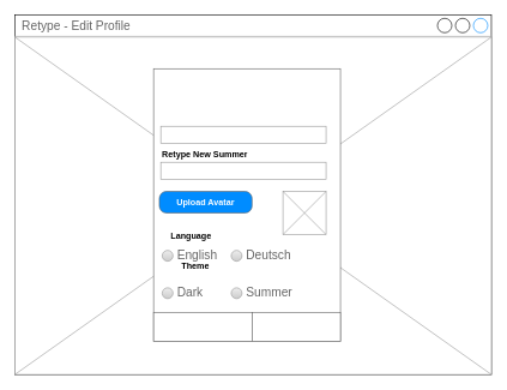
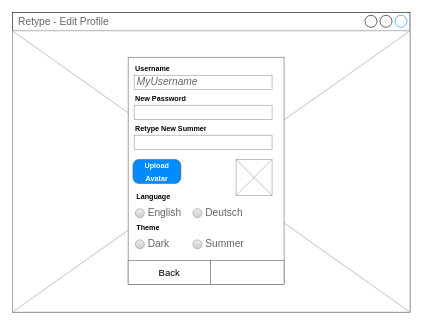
+ <mxCell id="6" value="&lt;b&gt;Username&lt;/b&gt;" style="text;html=1;strokeColor=none;fillColor=none;align=left;verticalAlign=middle;whiteSpace=wrap;overflow=hidden;" parent="1" vertex="1"><mxGeometry x="223" y="105" width="90" height="20" as="geometry" /></mxCell>
+ <mxCell id="5" value="&lt;i&gt;MyUsername&lt;/i&gt;" style="strokeWidth=1;shadow=0;dashed=0;align=center;html=1;shape=mxgraph.mockup.forms.pwField;strokeColor=#999999;mainText=;align=left;fontColor=#666666;fontSize=17;spacingLeft=3;" parent="1" vertex="1"><mxGeometry x="223" y="125" width="230" height="24" as="geometry" /></mxCell>
+ <mxCell id="12" value="&lt;b&gt;New Password&lt;/b&gt;" style="text;html=1;strokeColor=none;fillColor=none;align=left;verticalAlign=middle;whiteSpace=wrap;overflow=hidden;" parent="1" vertex="1"><mxGeometry x="223" y="155" width="97" height="20" as="geometry" /></mxCell>
- <mxCell id="8" value="&lt;font style=&quot;font-size: 12px;&quot;&gt;Upload Avatar&lt;/font&gt;" style="strokeWidth=1;shadow=0;dashed=0;align=center;html=1;shape=mxgraph.mockup.buttons.button;strokeColor=#666666;fontColor=#ffffff;mainText=;buttonStyle=round;fontSize=17;fontStyle=1;fillColor=#008cff;whiteSpace=wrap;" parent="1" vertex="1"><mxGeometry x="221" y="265.5" width="129" height="30" as="geometry" /></mxCell>
+ <mxCell id="8" value="&lt;font style=&quot;font-size: 12px;&quot;&gt;Upload Avatar&lt;/font&gt;" style="strokeWidth=1;shadow=0;dashed=0;align=center;html=1;shape=mxgraph.mockup.buttons.button;strokeColor=#666666;fontColor=#ffffff;mainText=;buttonStyle=round;fontSize=17;fontStyle=1;fillColor=#008cff;whiteSpace=wrap;" parent="1" vertex="1"><mxGeometry x="221" y="265.5" width="80" height="40" as="geometry" /></mxCell>
- <mxCell id="20" value="&lt;b&gt;Language&lt;/b&gt;" style="text;html=1;strokeColor=none;fillColor=none;align=left;verticalAlign=middle;whiteSpace=wrap;overflow=hidden;" vertex="1" parent="1"><mxGeometry x="235" y="318" width="60" height="20" as="geometry" /></mxCell>
+ <mxCell id="20" value="&lt;b&gt;Language&lt;/b&gt;" style="text;html=1;strokeColor=none;fillColor=none;align=left;verticalAlign=middle;whiteSpace=wrap;overflow=hidden;" vertex="1" parent="1"><mxGeometry x="225" y="318" width="60" height="20" as="geometry" /></mxCell>
- <mxCell id="17" value="&lt;b&gt;Theme&lt;/b&gt;" style="text;html=1;strokeColor=none;fillColor=none;align=left;verticalAlign=middle;whiteSpace=wrap;overflow=hidden;" vertex="1" parent="1"><mxGeometry x="250" y="360" width="60" height="20" as="geometry" /></mxCell>
+ <mxCell id="17" value="&lt;b&gt;Theme&lt;/b&gt;" style="text;html=1;strokeColor=none;fillColor=none;align=left;verticalAlign=middle;whiteSpace=wrap;overflow=hidden;" vertex="1" parent="1"><mxGeometry x="225" y="370" width="60" height="20" as="geometry" /></mxCell>
+ <mxCell id="10" value="Back" style="text;html=1;strokeColor=none;fillColor=none;align=center;verticalAlign=middle;whiteSpace=wrap;rounded=0;fontSize=16;" parent="1" vertex="1"><mxGeometry x="230" y="438.88" width="104" height="30" as="geometry" /></mxCell>
